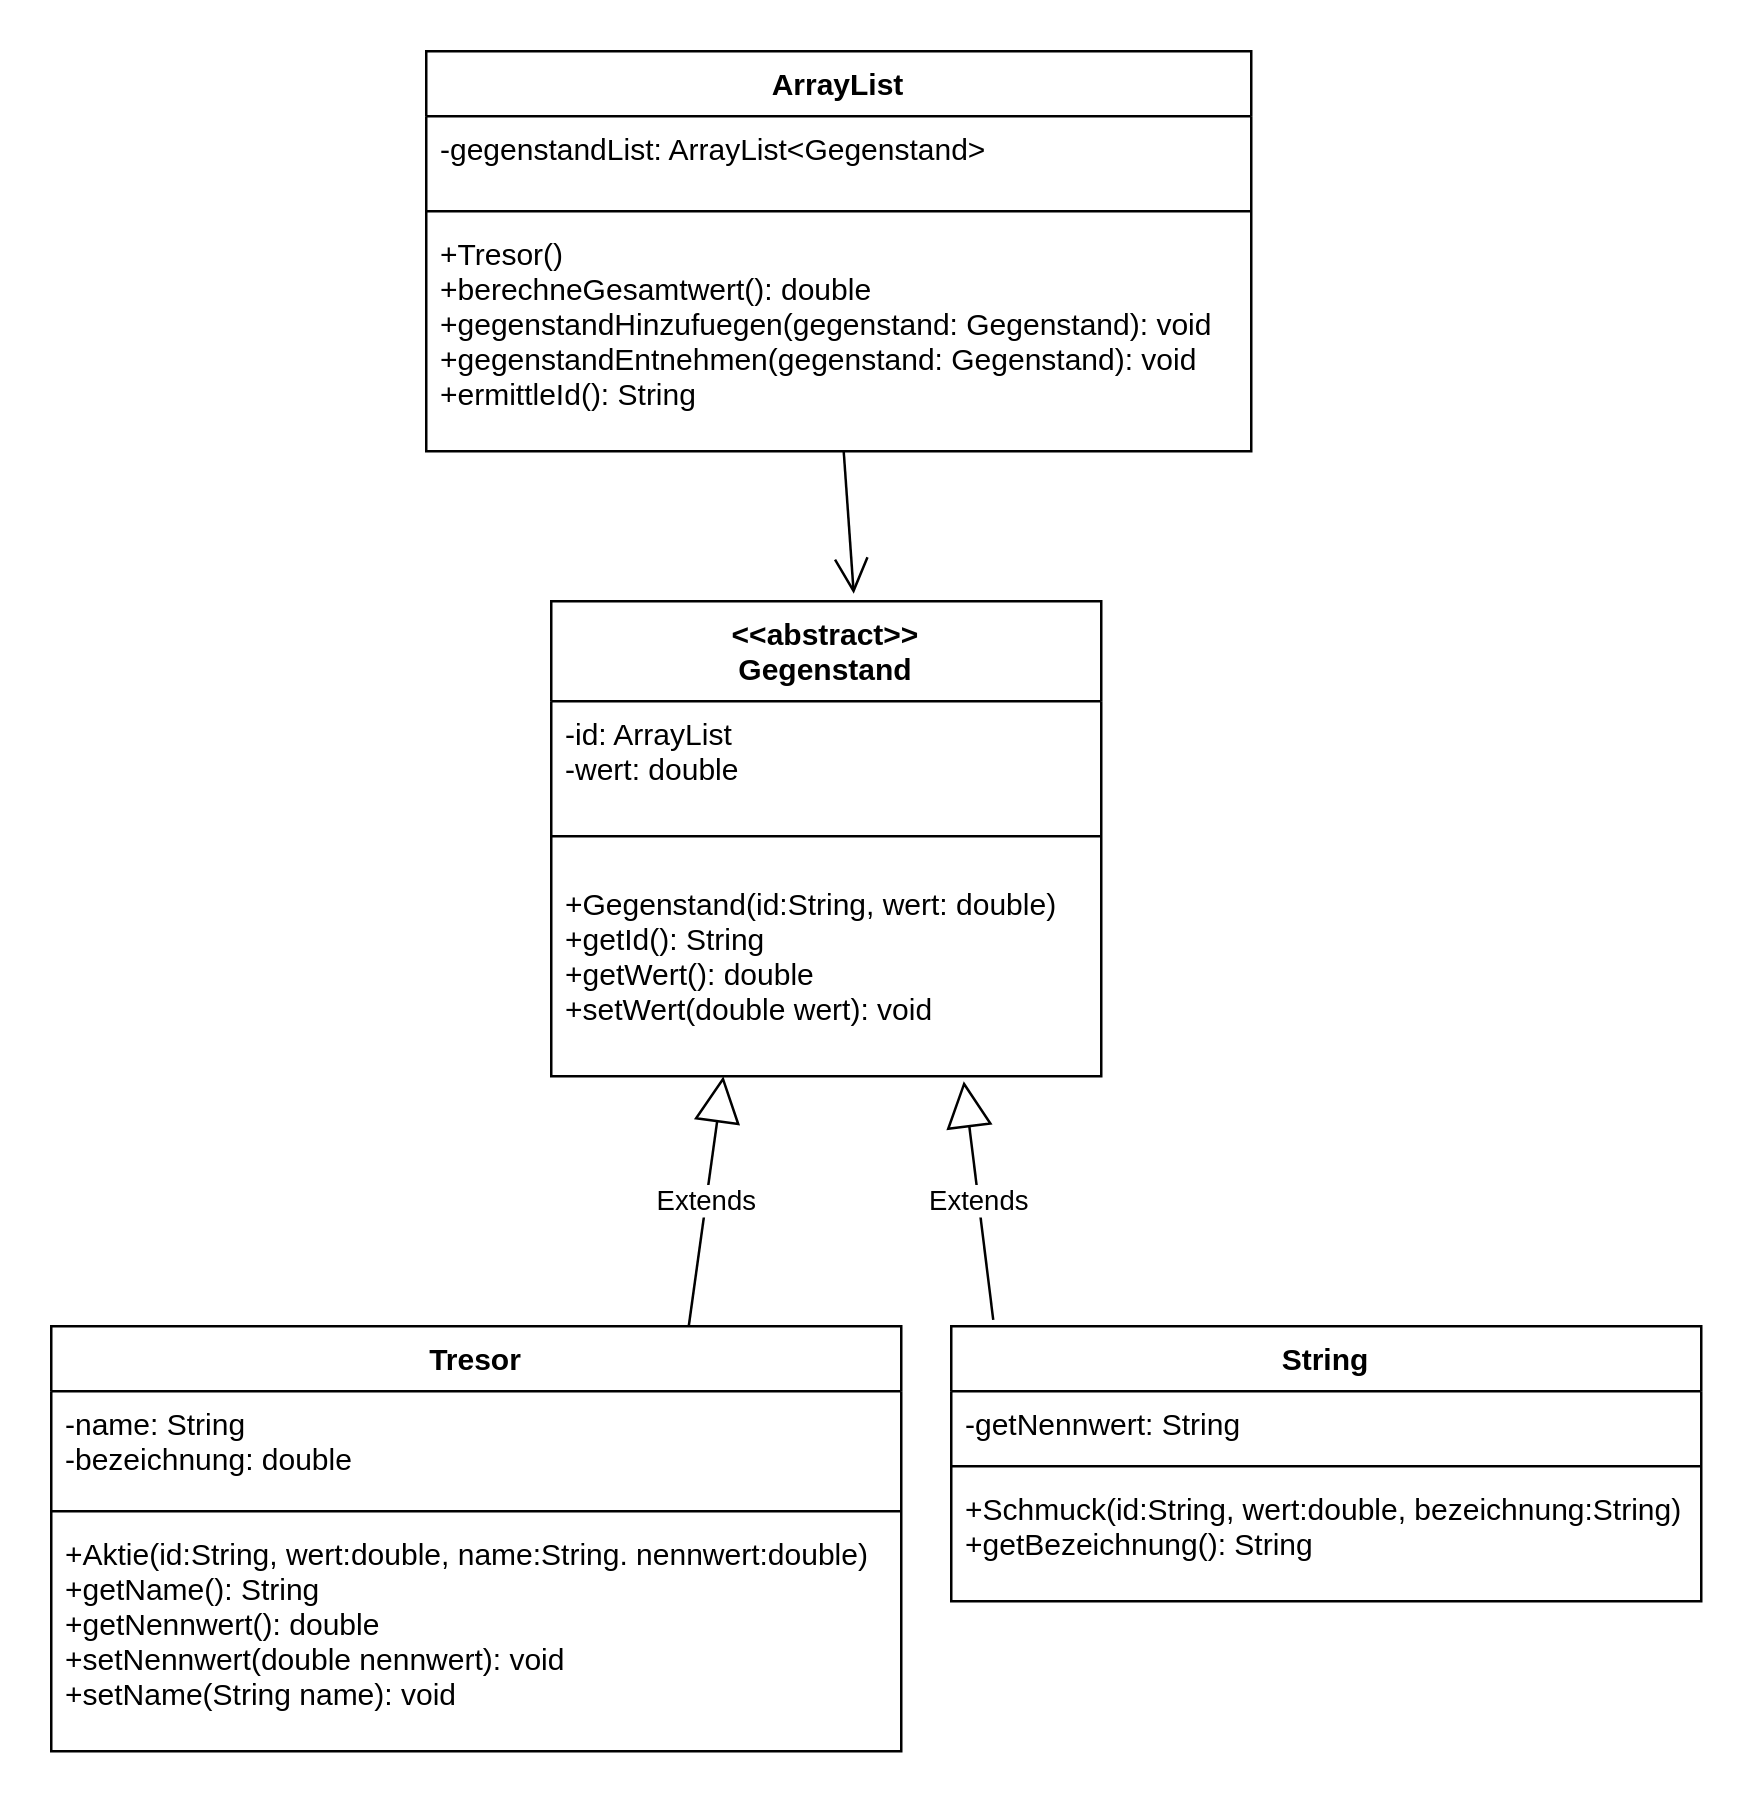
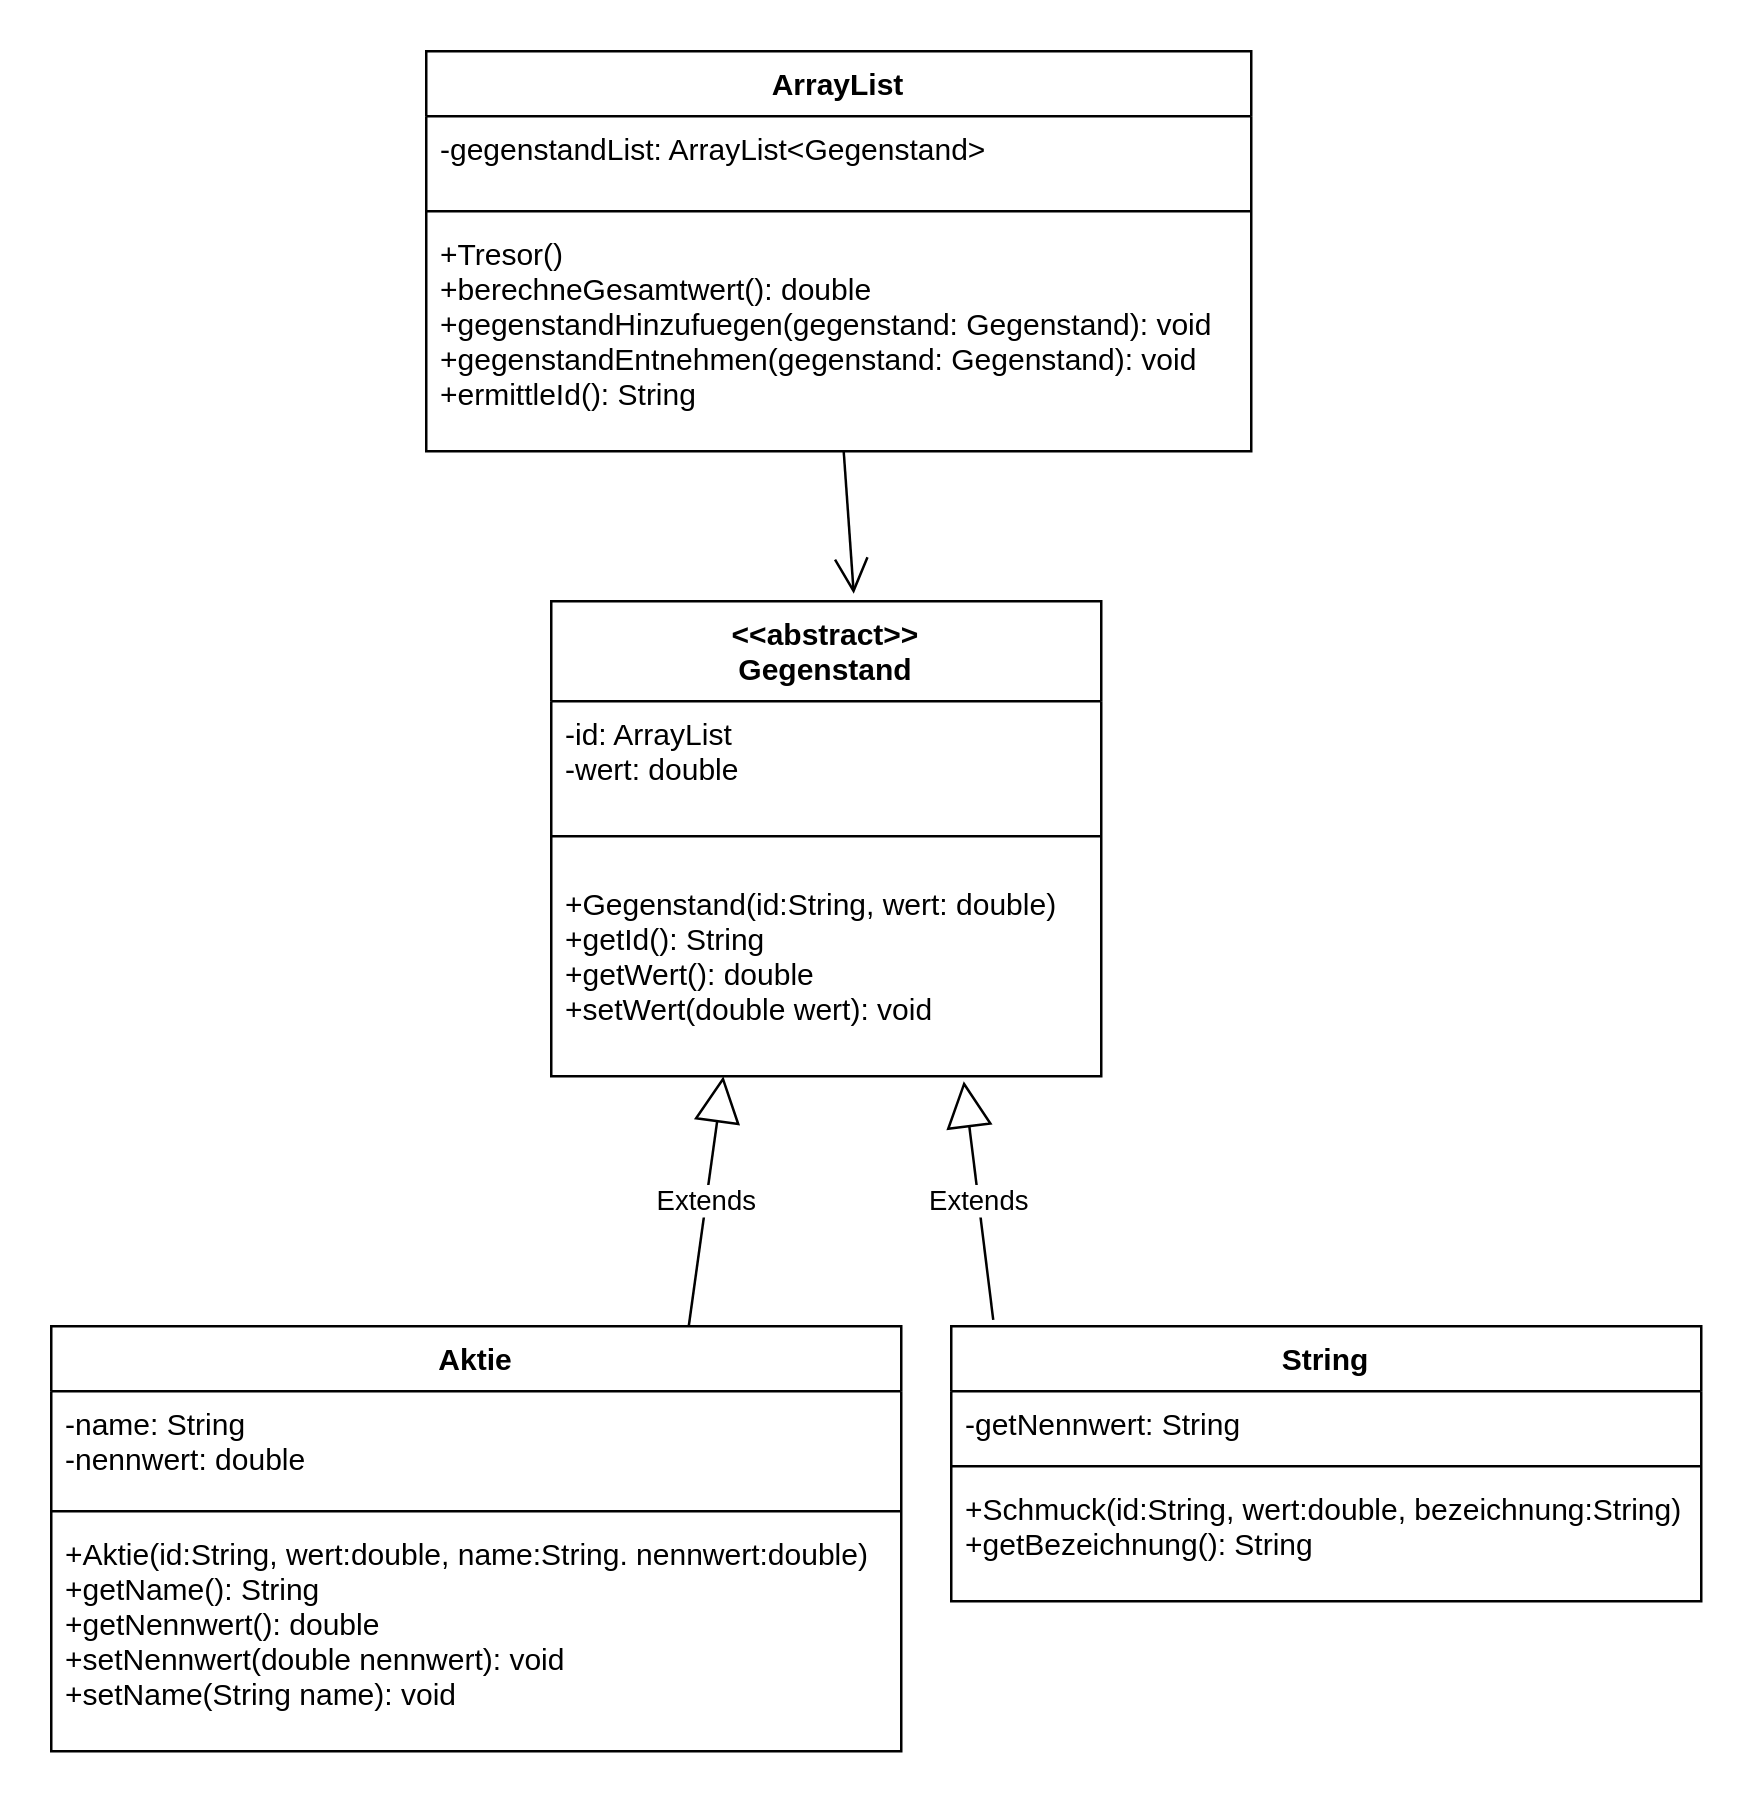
- <mxCell id="6" value="Tresor" style="swimlane;fontStyle=1;align=center;verticalAlign=top;childLayout=stackLayout;horizontal=1;startSize=26;horizontalStack=0;resizeParent=1;resizeParentMax=0;resizeLast=0;collapsible=1;marginBottom=0;" vertex="1" parent="1"><mxGeometry x="20" y="530" width="340" height="170" as="geometry" /></mxCell>
+ <mxCell id="6" value="Aktie" style="swimlane;fontStyle=1;align=center;verticalAlign=top;childLayout=stackLayout;horizontal=1;startSize=26;horizontalStack=0;resizeParent=1;resizeParentMax=0;resizeLast=0;collapsible=1;marginBottom=0;" vertex="1" parent="1"><mxGeometry x="20" y="530" width="340" height="170" as="geometry" /></mxCell>
- <mxCell id="7" value="-name: String&#10;-bezeichnung: double" style="text;strokeColor=none;fillColor=none;align=left;verticalAlign=top;spacingLeft=4;spacingRight=4;overflow=hidden;rotatable=0;points=[[0,0.5],[1,0.5]];portConstraint=eastwest;" vertex="1" parent="6"><mxGeometry y="26" width="340" height="44" as="geometry" /></mxCell>
+ <mxCell id="7" value="-name: String&#10;-nennwert: double" style="text;strokeColor=none;fillColor=none;align=left;verticalAlign=top;spacingLeft=4;spacingRight=4;overflow=hidden;rotatable=0;points=[[0,0.5],[1,0.5]];portConstraint=eastwest;" vertex="1" parent="6"><mxGeometry y="26" width="340" height="44" as="geometry" /></mxCell>
